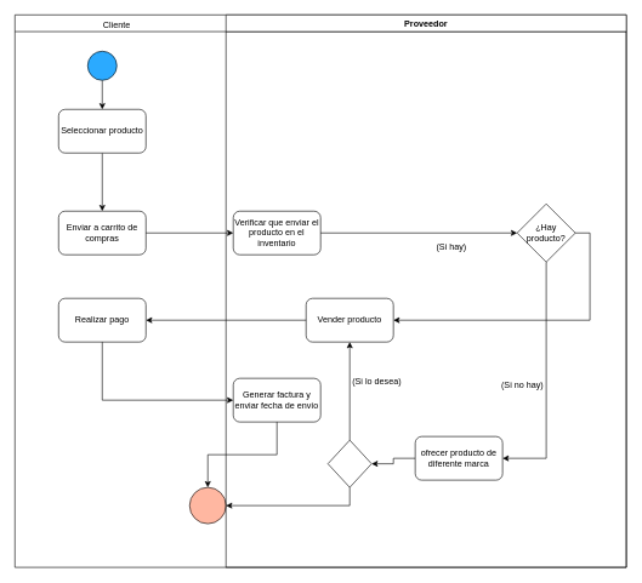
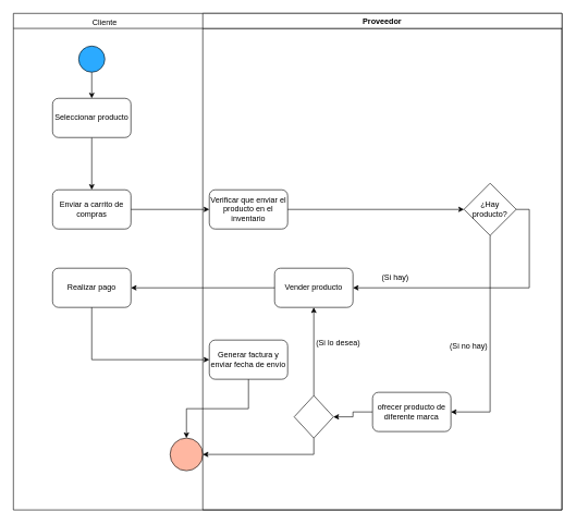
- <mxCell id="12" value="&lt;font style=&quot;vertical-align: inherit;&quot;&gt;&lt;font style=&quot;vertical-align: inherit;&quot;&gt;(Si hay)&lt;/font&gt;&lt;/font&gt;" style="text;html=1;align=center;verticalAlign=middle;whiteSpace=wrap;rounded=0;" vertex="1" parent="10"><mxGeometry x="280" y="305" width="60" height="30" as="geometry" /></mxCell>
+ <mxCell id="12" value="&lt;font style=&quot;vertical-align: inherit;&quot;&gt;&lt;font style=&quot;vertical-align: inherit;&quot;&gt;(Si hay)&lt;/font&gt;&lt;/font&gt;" style="text;html=1;align=center;verticalAlign=middle;whiteSpace=wrap;rounded=0;" vertex="1" parent="10"><mxGeometry x="265" y="390" width="60" height="30" as="geometry" /></mxCell>
